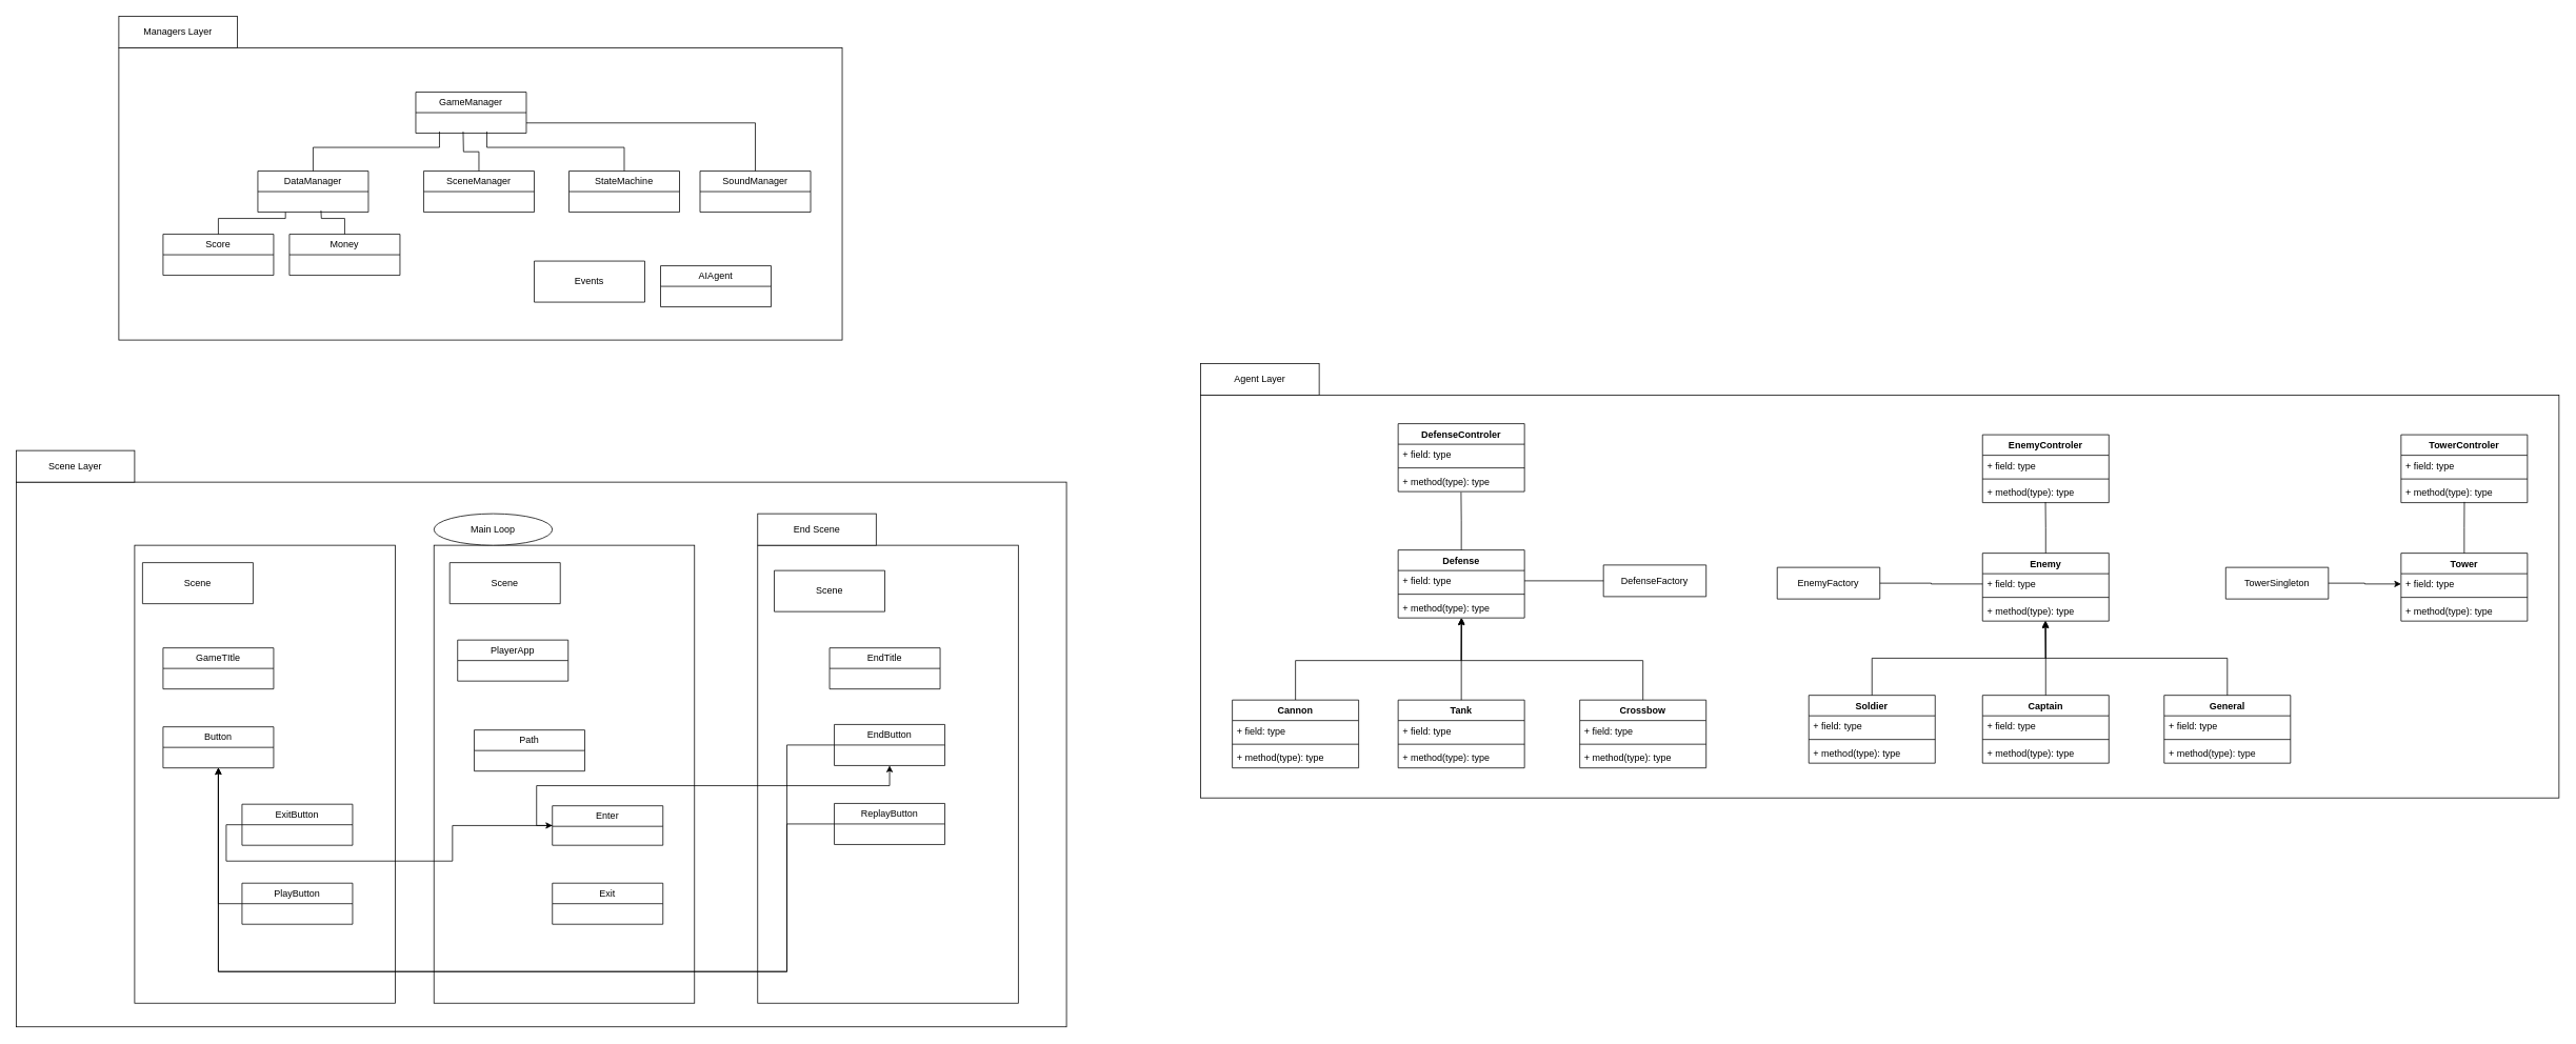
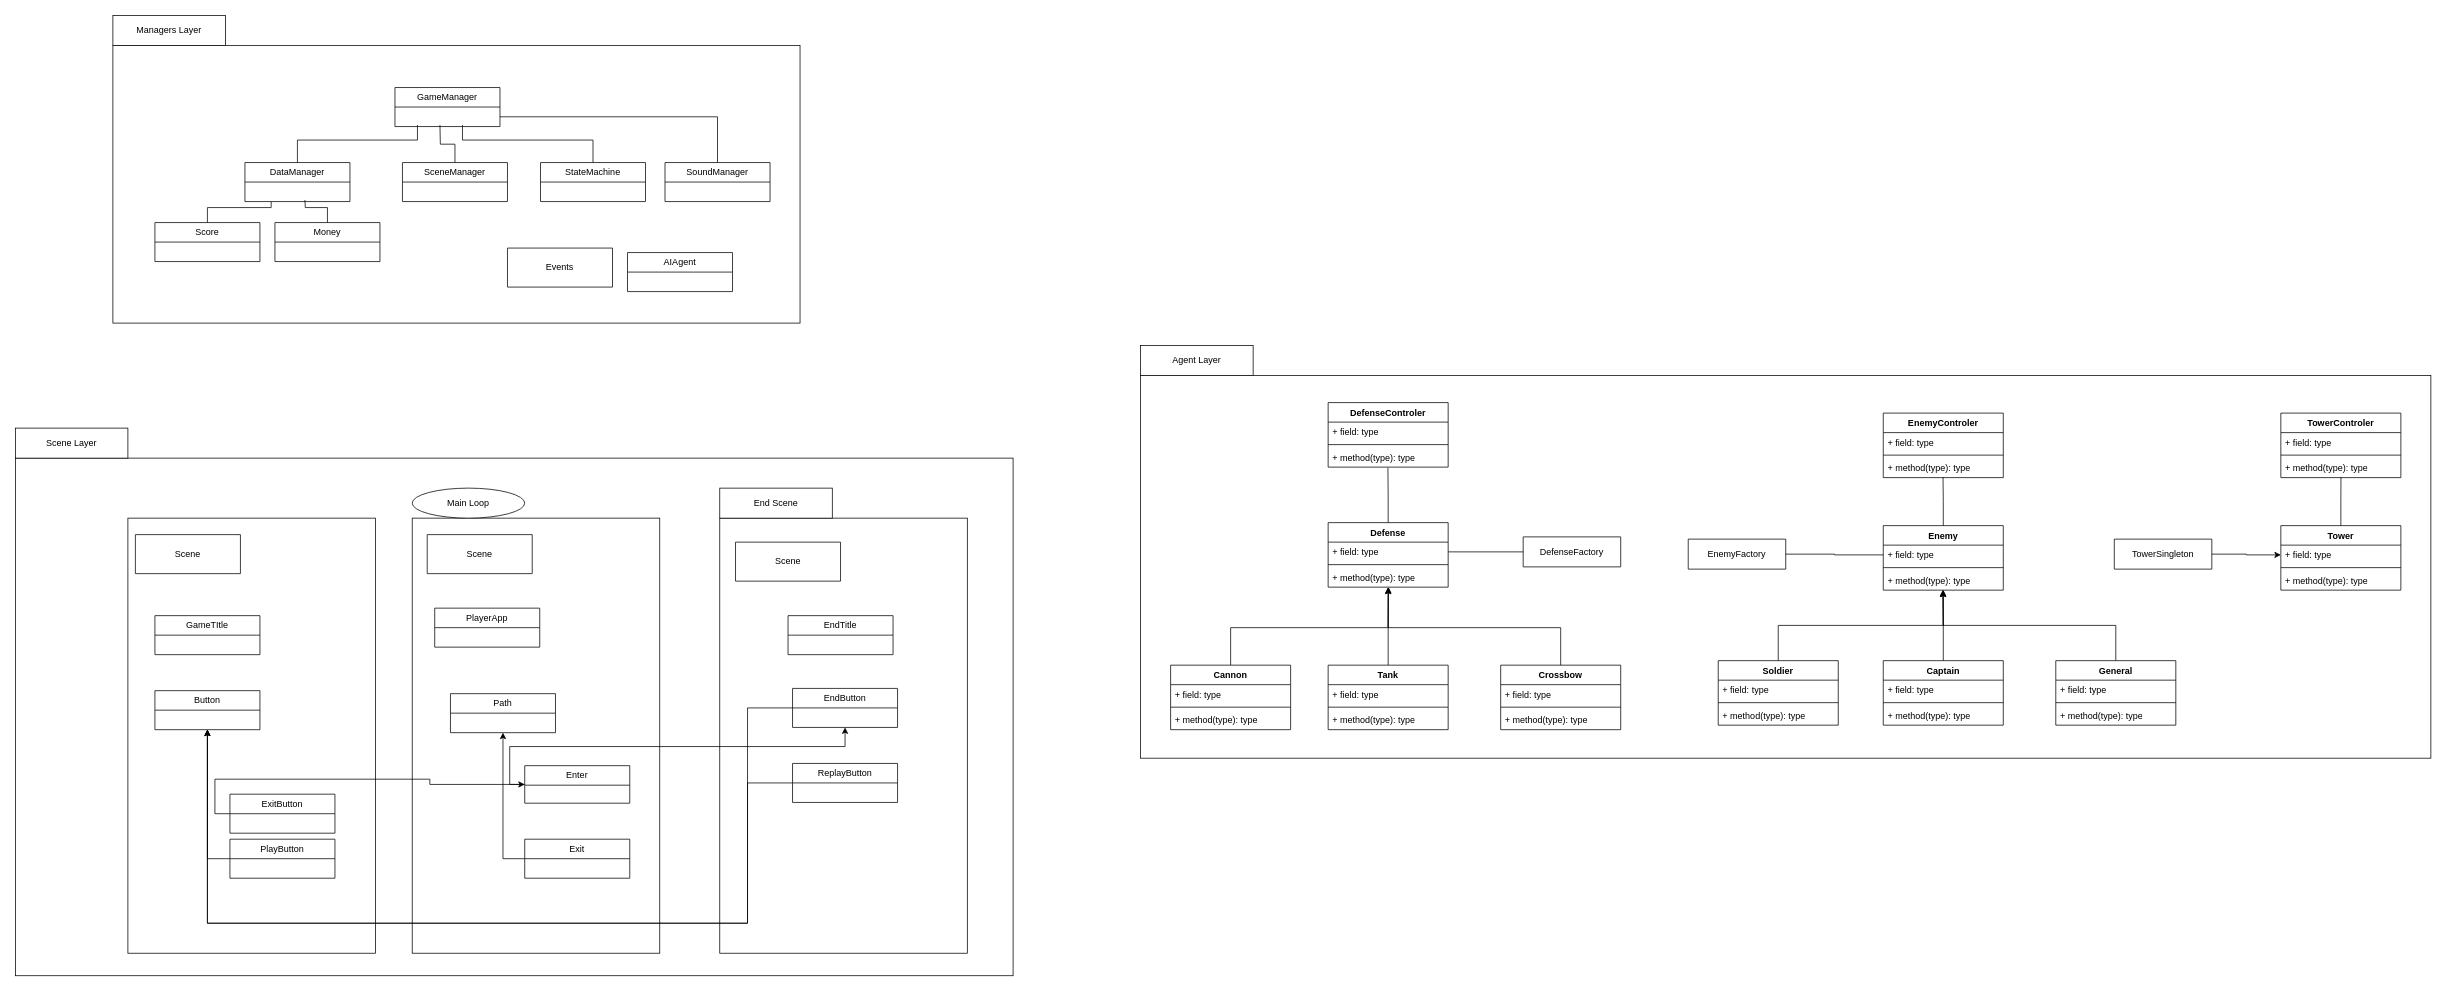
- <mxCell id="96" value="ExitButton" style="swimlane;fontStyle=0;childLayout=stackLayout;horizontal=1;startSize=26;fillColor=none;horizontalStack=0;resizeParent=1;resizeParentMax=0;resizeLast=0;collapsible=1;marginBottom=0;whiteSpace=wrap;html=1;" vertex="1" parent="1"><mxGeometry x="306" y="1018" width="140" height="52" as="geometry" /></mxCell>
+ <mxCell id="96" value="ExitButton" style="swimlane;fontStyle=0;childLayout=stackLayout;horizontal=1;startSize=26;fillColor=none;horizontalStack=0;resizeParent=1;resizeParentMax=0;resizeLast=0;collapsible=1;marginBottom=0;whiteSpace=wrap;html=1;" vertex="1" parent="1"><mxGeometry x="306" y="1058" width="140" height="52" as="geometry" /></mxCell>
+ <mxCell id="105" style="edgeStyle=orthogonalEdgeStyle;rounded=0;orthogonalLoop=1;jettySize=auto;html=1;exitX=0;exitY=0.5;exitDx=0;exitDy=0;entryX=0.5;entryY=1;entryDx=0;entryDy=0;" edge="1" parent="1" source="106" target="104"><mxGeometry relative="1" as="geometry" /></mxCell>
